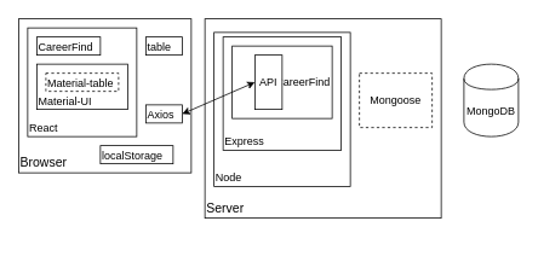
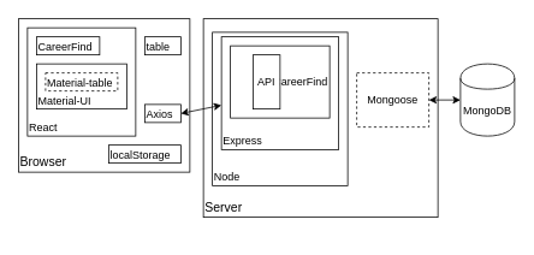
- <mxCell id="22" style="rounded=0;orthogonalLoop=1;jettySize=auto;html=1;exitX=1;exitY=0.5;exitDx=0;exitDy=0;entryX=0;entryY=0.5;entryDx=0;entryDy=0;startArrow=classic;startFill=1;" edge="1" parent="1" source="11" target="21"><mxGeometry relative="1" as="geometry" /></mxCell>
+ <mxCell id="22" style="rounded=0;orthogonalLoop=1;jettySize=auto;html=1;exitX=1;exitY=0.5;exitDx=0;exitDy=0;startArrow=classic;startFill=1;" edge="1" parent="1" source="11" target="17"><mxGeometry relative="1" as="geometry" /></mxCell>
+ <mxCell id="23" style="edgeStyle=none;rounded=0;orthogonalLoop=1;jettySize=auto;html=1;exitX=1;exitY=0.5;exitDx=0;exitDy=0;startArrow=classic;startFill=1;" edge="1" parent="1" source="18" target="2"><mxGeometry relative="1" as="geometry" /></mxCell>
- <mxCell id="12" value="localStorage" style="rounded=0;whiteSpace=wrap;html=1;align=left;verticalAlign=bottom;" vertex="1" parent="3"><mxGeometry x="90" y="140" width="80" height="20" as="geometry" /></mxCell>
+ <mxCell id="12" value="localStorage" style="rounded=0;whiteSpace=wrap;html=1;align=left;verticalAlign=bottom;" vertex="1" parent="3"><mxGeometry x="100" y="140" width="80" height="20" as="geometry" /></mxCell>
